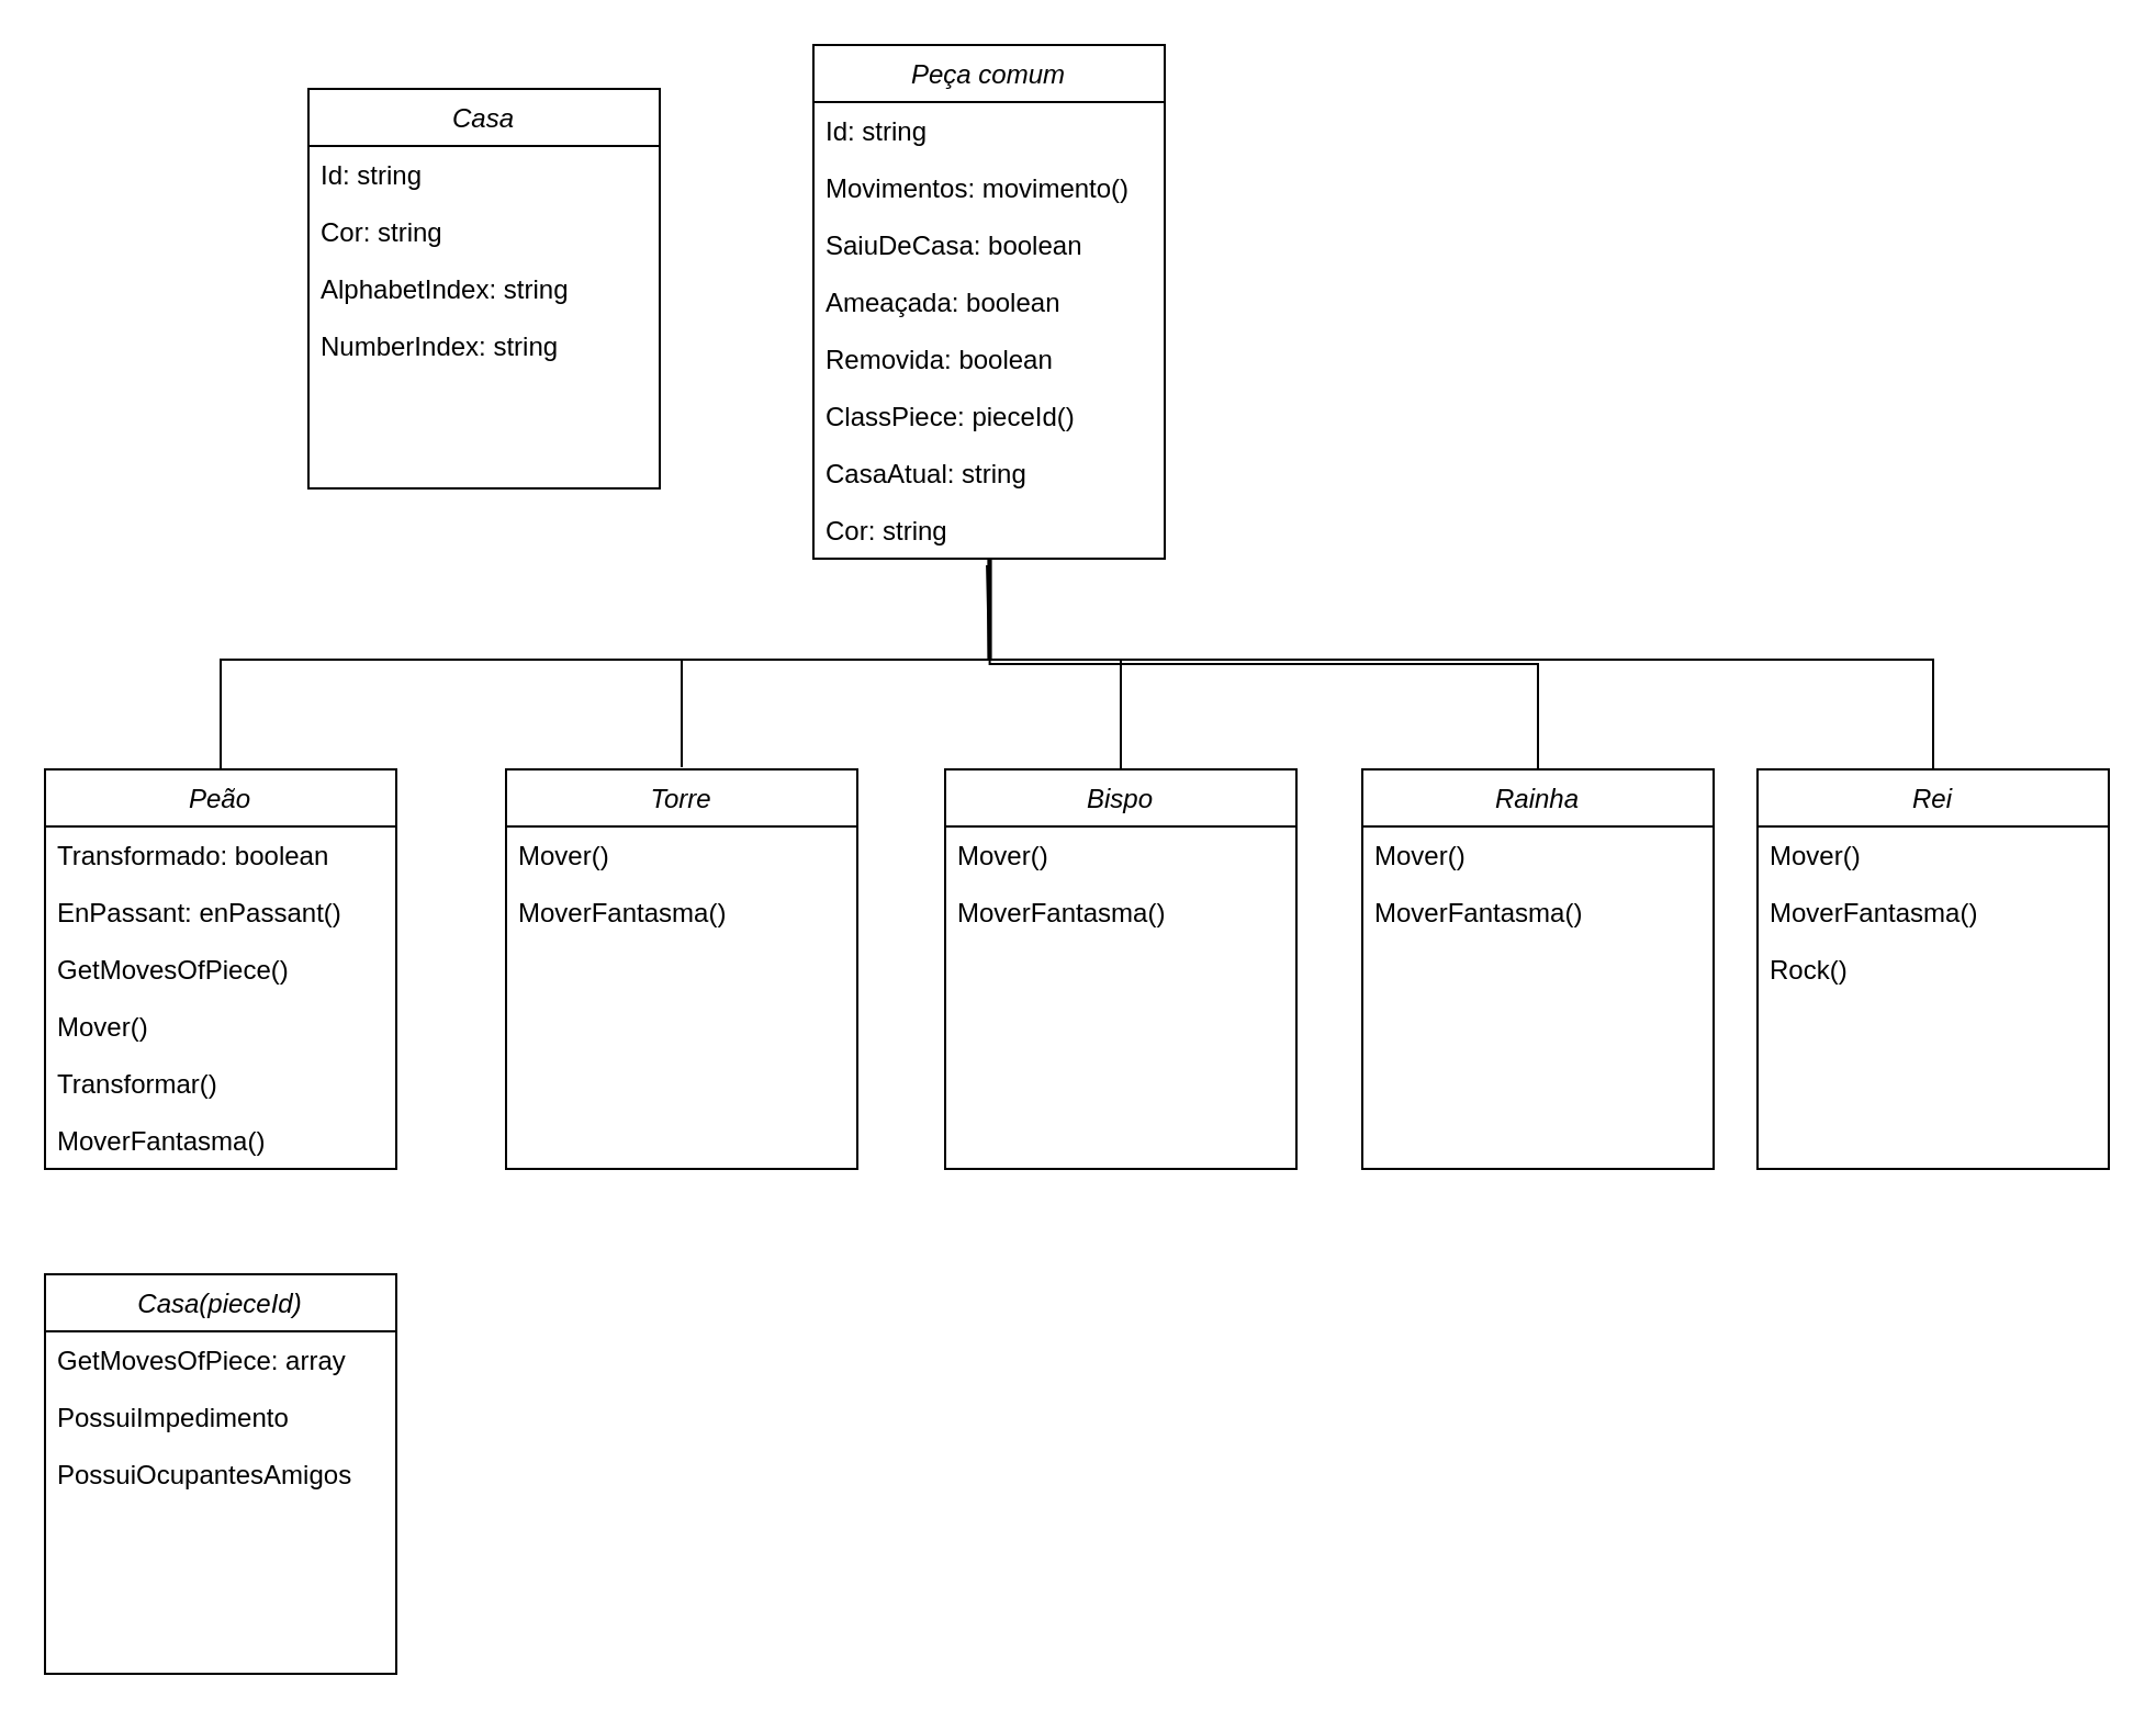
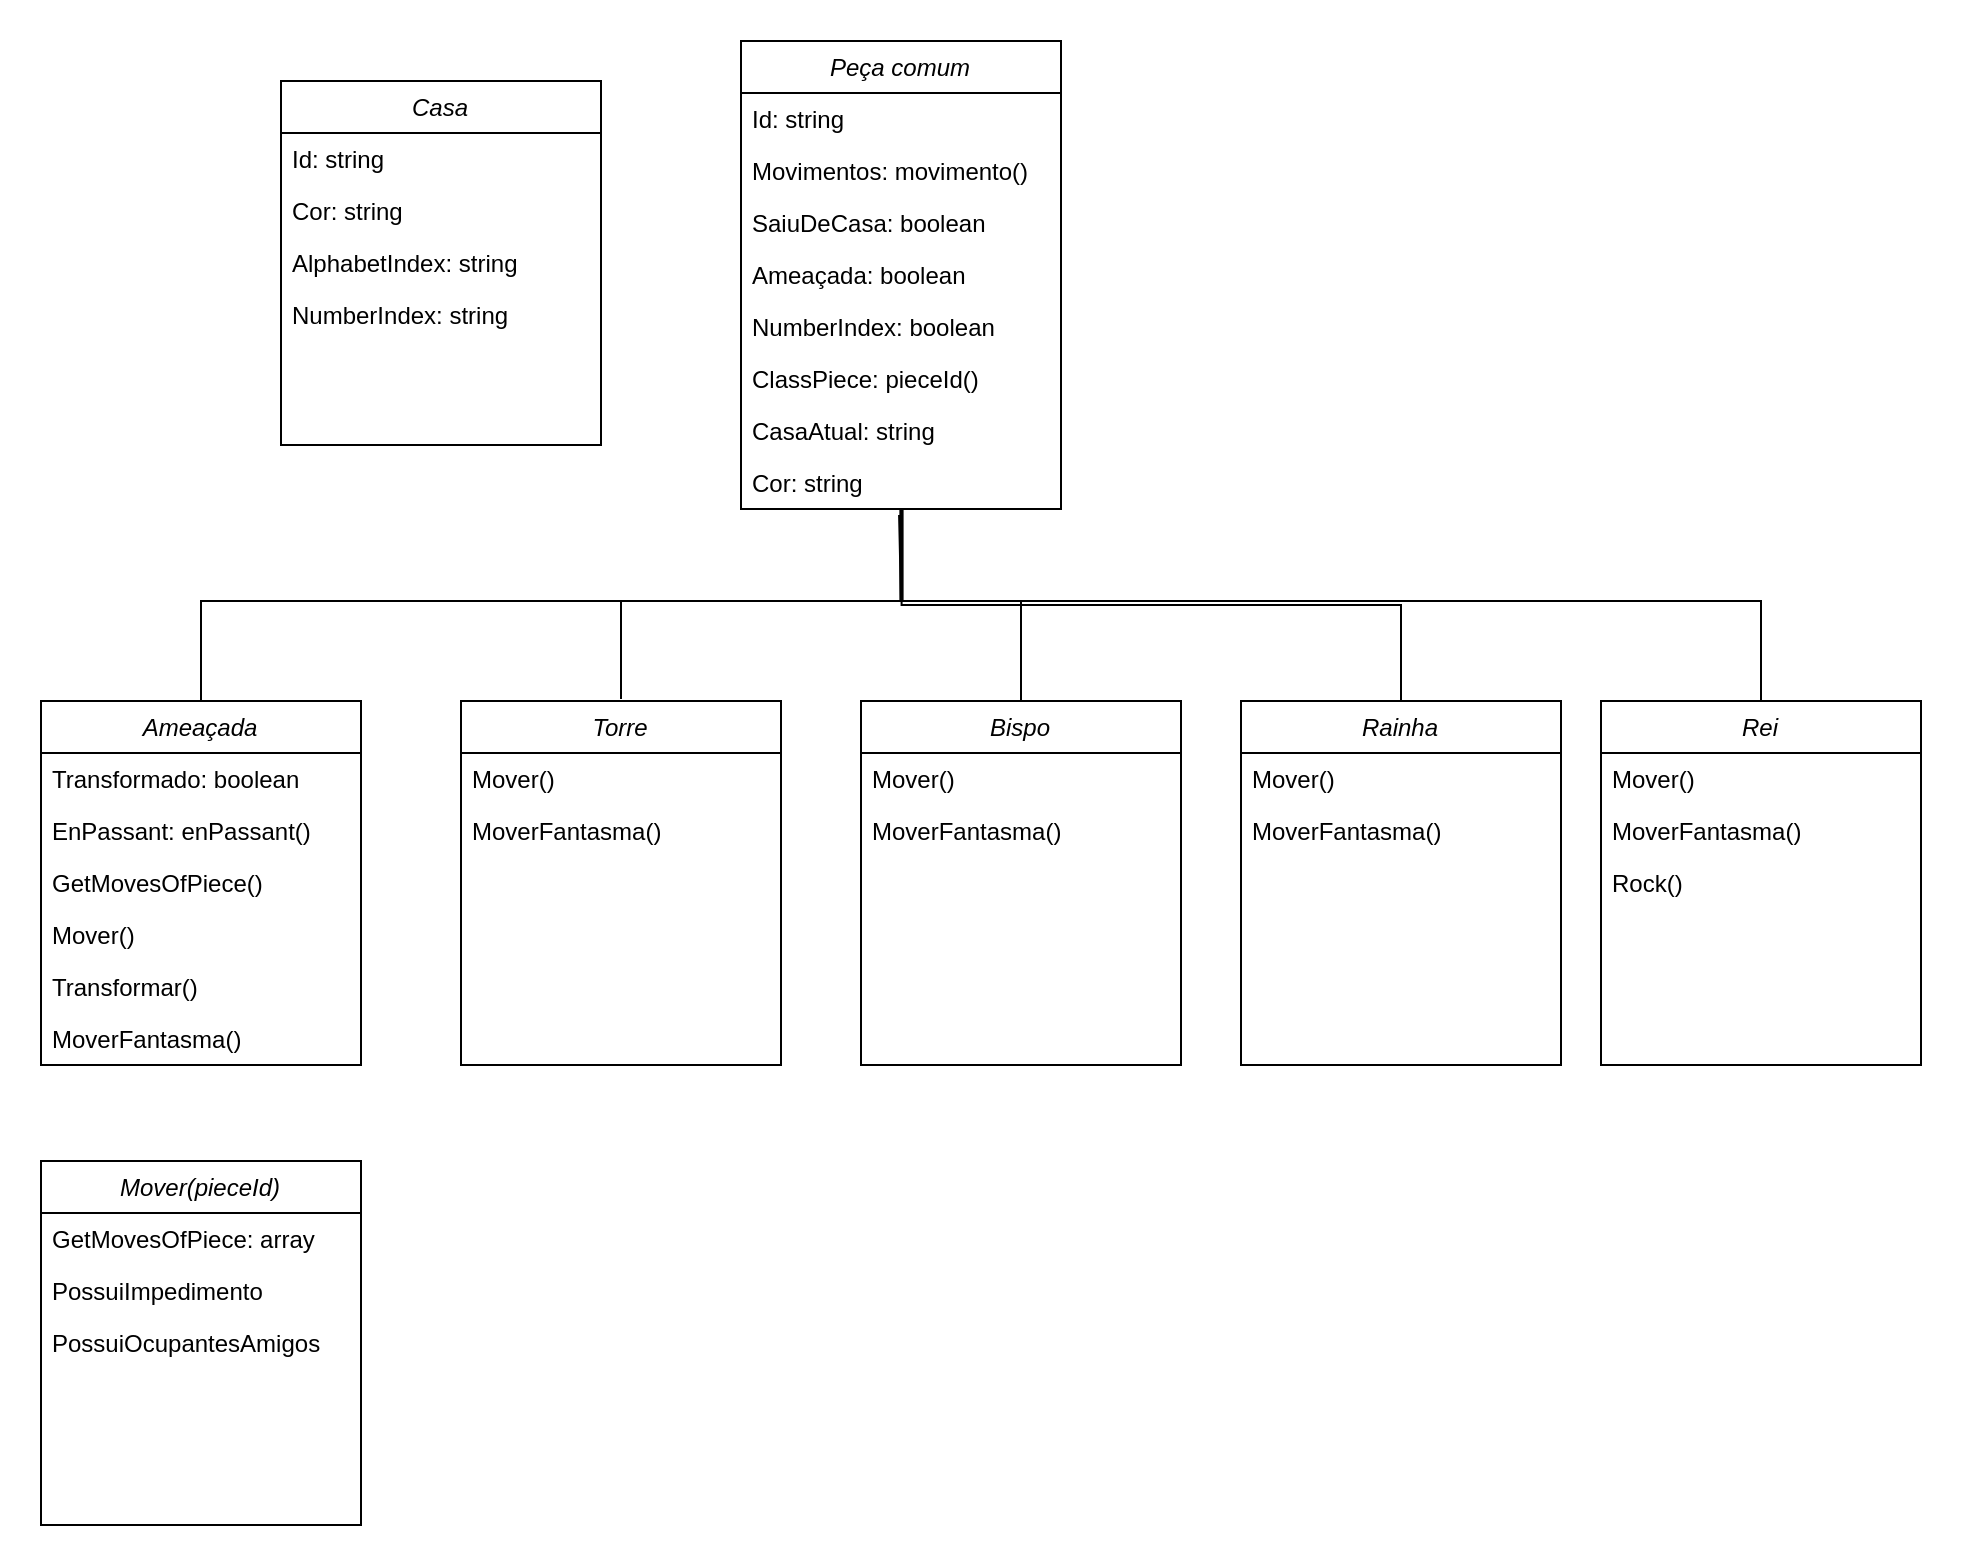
- <mxCell id="7" value="Removida: boolean" style="text;align=left;verticalAlign=top;spacingLeft=4;spacingRight=4;overflow=hidden;rotatable=0;points=[[0,0.5],[1,0.5]];portConstraint=eastwest;rounded=0;shadow=0;html=0;" vertex="1" parent="2"><mxGeometry y="130" width="160" height="26" as="geometry" /></mxCell>
+ <mxCell id="7" value="NumberIndex: boolean" style="text;align=left;verticalAlign=top;spacingLeft=4;spacingRight=4;overflow=hidden;rotatable=0;points=[[0,0.5],[1,0.5]];portConstraint=eastwest;rounded=0;shadow=0;html=0;" vertex="1" parent="2"><mxGeometry y="130" width="160" height="26" as="geometry" /></mxCell>
- <mxCell id="11" value="Peão" style="swimlane;fontStyle=2;align=center;verticalAlign=top;childLayout=stackLayout;horizontal=1;startSize=26;horizontalStack=0;resizeParent=1;resizeLast=0;collapsible=1;marginBottom=0;rounded=0;shadow=0;strokeWidth=1;" vertex="1" parent="1"><mxGeometry x="20" y="350" width="160" height="182" as="geometry"><mxRectangle x="230" y="140" width="160" height="26" as="alternateBounds" /></mxGeometry></mxCell>
+ <mxCell id="11" value="Ameaçada" style="swimlane;fontStyle=2;align=center;verticalAlign=top;childLayout=stackLayout;horizontal=1;startSize=26;horizontalStack=0;resizeParent=1;resizeLast=0;collapsible=1;marginBottom=0;rounded=0;shadow=0;strokeWidth=1;" vertex="1" parent="1"><mxGeometry x="20" y="350" width="160" height="182" as="geometry"><mxRectangle x="230" y="140" width="160" height="26" as="alternateBounds" /></mxGeometry></mxCell>
- <mxCell id="32" value="Casa(pieceId)" style="swimlane;fontStyle=2;align=center;verticalAlign=top;childLayout=stackLayout;horizontal=1;startSize=26;horizontalStack=0;resizeParent=1;resizeLast=0;collapsible=1;marginBottom=0;rounded=0;shadow=0;strokeWidth=1;" vertex="1" parent="1"><mxGeometry x="20" y="580" width="160" height="182" as="geometry"><mxRectangle x="230" y="140" width="160" height="26" as="alternateBounds" /></mxGeometry></mxCell>
+ <mxCell id="32" value="Mover(pieceId)" style="swimlane;fontStyle=2;align=center;verticalAlign=top;childLayout=stackLayout;horizontal=1;startSize=26;horizontalStack=0;resizeParent=1;resizeLast=0;collapsible=1;marginBottom=0;rounded=0;shadow=0;strokeWidth=1;" vertex="1" parent="1"><mxGeometry x="20" y="580" width="160" height="182" as="geometry"><mxRectangle x="230" y="140" width="160" height="26" as="alternateBounds" /></mxGeometry></mxCell>
